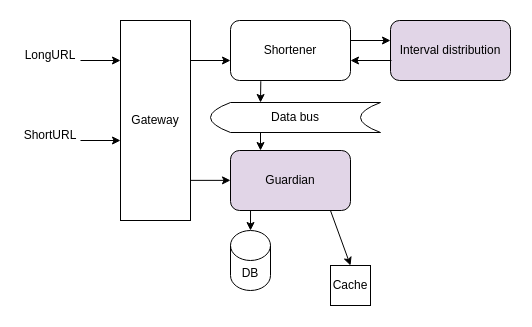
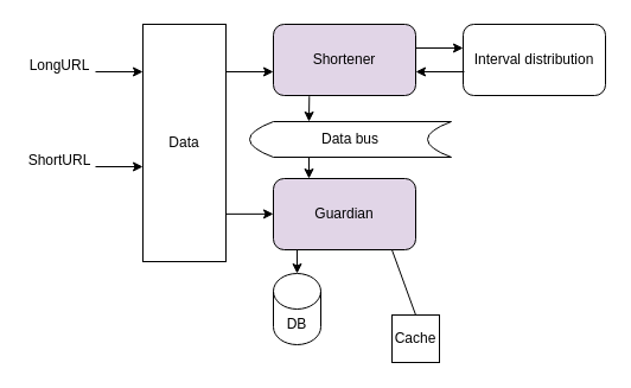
- <mxCell id="7" value="Shortener" style="rounded=1;whiteSpace=wrap;html=1;" parent="1" vertex="1"><mxGeometry x="230" y="20" width="120" height="60" as="geometry" /></mxCell>
+ <mxCell id="7" value="Shortener" style="rounded=1;whiteSpace=wrap;html=1;fillColor=#e1d5e7;" parent="1" vertex="1"><mxGeometry x="230" y="20" width="120" height="60" as="geometry" /></mxCell>
- <mxCell id="11" value="Interval distribution" style="rounded=1;whiteSpace=wrap;html=1;fillColor=#e1d5e7;" parent="1" vertex="1"><mxGeometry x="390" y="20" width="120" height="60" as="geometry" /></mxCell>
+ <mxCell id="11" value="Interval distribution" style="rounded=1;whiteSpace=wrap;html=1;" parent="1" vertex="1"><mxGeometry x="390" y="20" width="120" height="60" as="geometry" /></mxCell>
- <mxCell id="2" value="Gateway" style="rounded=0;whiteSpace=wrap;html=1;" parent="1" vertex="1"><mxGeometry x="120" y="20" width="70" height="200" as="geometry" /></mxCell>
+ <mxCell id="2" value="Data" style="rounded=0;whiteSpace=wrap;html=1;" parent="1" vertex="1"><mxGeometry x="120" y="20" width="70" height="200" as="geometry" /></mxCell>
- <mxCell id="15" value="" style="endArrow=classic;html=1;rounded=0;entryX=0.5;entryY=0;entryDx=0;entryDy=0;exitX=0.833;exitY=1;exitDx=0;exitDy=0;exitPerimeter=0;" parent="1" source="8" target="17" edge="1"><mxGeometry width="50" height="50" relative="1" as="geometry"><mxPoint x="433.96" y="220" as="sourcePoint" /><mxPoint x="393" y="220" as="targetPoint" /></mxGeometry></mxCell>
+ <mxCell id="15" value="" style="endArrow=none;html=1;rounded=0;entryX=0.5;entryY=0;entryDx=0;entryDy=0;exitX=0.833;exitY=1;exitDx=0;exitDy=0;exitPerimeter=0;" parent="1" source="8" target="17" edge="1"><mxGeometry width="50" height="50" relative="1" as="geometry"><mxPoint x="433.96" y="220" as="sourcePoint" /><mxPoint x="393" y="220" as="targetPoint" /></mxGeometry></mxCell>
